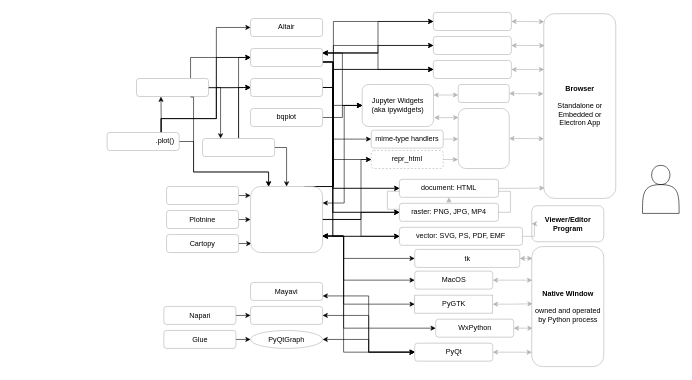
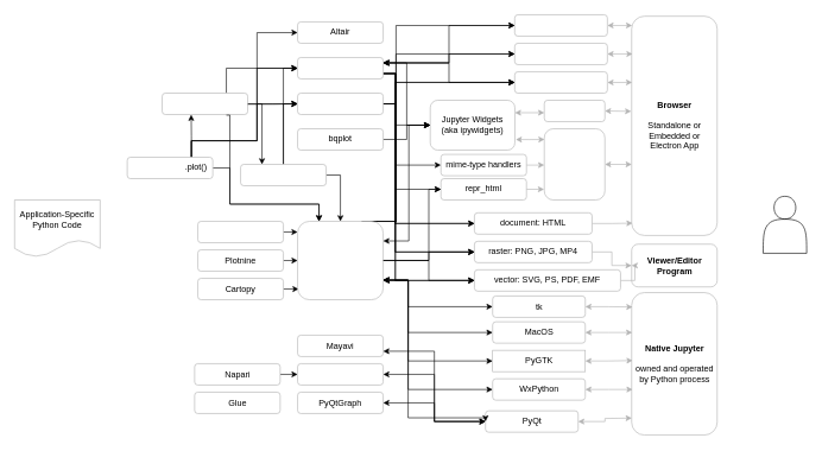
- <mxCell id="4" value="&lt;b&gt;Browser&lt;br&gt;&lt;/b&gt;&lt;br&gt;Standalone or&lt;br&gt;Embedded or Electron App" style="rounded=1;whiteSpace=wrap;html=1;strokeColor=#B3B3B3;" parent="1" vertex="1"><mxGeometry x="905.5" y="22.2" width="120" height="307.8" as="geometry" /></mxCell>
+ <mxCell id="4" value="&lt;b&gt;Browser&lt;br&gt;&lt;/b&gt;&lt;br&gt;Standalone or&lt;br&gt;Embedded or Electron App" style="rounded=1;whiteSpace=wrap;html=1;strokeColor=#B3B3B3;" parent="1" vertex="1"><mxGeometry x="885.5" y="22.2" width="120" height="307.8" as="geometry" /></mxCell>
- <mxCell id="20" value="repr_html" style="rounded=1;whiteSpace=wrap;html=1;strokeColor=#B3B3B3;dashed=1;" parent="1" vertex="1"><mxGeometry x="618" y="250.2" width="120" height="30" as="geometry" /></mxCell>
+ <mxCell id="20" value="repr_html" style="rounded=1;whiteSpace=wrap;html=1;strokeColor=#B3B3B3;" parent="1" vertex="1"><mxGeometry x="618" y="250.2" width="120" height="30" as="geometry" /></mxCell>
+ <mxCell id="77" value="Application-Specific&lt;br&gt;Python Code" style="shape=document;whiteSpace=wrap;html=1;boundedLbl=1;strokeColor=#B3B3B3;" parent="1" vertex="1"><mxGeometry x="20" y="280.2" width="120" height="80" as="geometry" /></mxCell>
- <mxCell id="60" value="" style="edgeStyle=orthogonalEdgeStyle;rounded=0;orthogonalLoop=1;jettySize=auto;html=1;exitX=1;exitY=0.5;exitDx=0;exitDy=0;startArrow=none;startFill=0;endArrow=classic;endFill=1;strokeColor=#B3B3B3;" parent="1" source="61" target="74" edge="1"><mxGeometry relative="1" as="geometry" /></mxCell>
+ <mxCell id="60" value="" style="edgeStyle=orthogonalEdgeStyle;rounded=0;orthogonalLoop=1;jettySize=auto;html=1;exitX=1;exitY=0.5;exitDx=0;exitDy=0;entryX=0;entryY=0.5;entryDx=0;entryDy=0;startArrow=none;startFill=0;endArrow=classic;endFill=1;strokeColor=#B3B3B3;" parent="1" source="61" target="2" edge="1"><mxGeometry relative="1" as="geometry" /></mxCell>
- <mxCell id="118" value="tk" style="rounded=1;whiteSpace=wrap;html=1;strokeColor=#B3B3B3;" parent="1" vertex="1"><mxGeometry x="690.5" y="415" width="175" height="30" as="geometry" /></mxCell>
+ <mxCell id="118" value="tk" style="rounded=1;whiteSpace=wrap;html=1;strokeColor=#B3B3B3;" parent="1" vertex="1"><mxGeometry x="690.5" y="415" width="130" height="30" as="geometry" /></mxCell>
- <mxCell id="3" value="&lt;b&gt;Native Window&lt;/b&gt;&lt;br&gt;&lt;br&gt;owned and operated&lt;br&gt;by Python process" style="rounded=1;whiteSpace=wrap;html=1;strokeColor=#B3B3B3;" parent="1" vertex="1"><mxGeometry x="885.5" y="410.2" width="120" height="200" as="geometry" /></mxCell>
+ <mxCell id="3" value="&lt;b&gt;Native Jupyter&lt;/b&gt;&lt;br&gt;&lt;br&gt;owned and operated&lt;br&gt;by Python process" style="rounded=1;whiteSpace=wrap;html=1;strokeColor=#B3B3B3;" parent="1" vertex="1"><mxGeometry x="885.5" y="410.2" width="120" height="200" as="geometry" /></mxCell>
- <mxCell id="67" value="WxPython" style="rounded=1;whiteSpace=wrap;html=1;strokeColor=#B3B3B3;" parent="1" vertex="1"><mxGeometry x="725.5" y="531.2" width="130" height="30" as="geometry" /></mxCell>
+ <mxCell id="67" value="WxPython" style="rounded=1;whiteSpace=wrap;html=1;strokeColor=#B3B3B3;" parent="1" vertex="1"><mxGeometry x="690.5" y="531.2" width="130" height="30" as="geometry" /></mxCell>
- <mxCell id="103" value="" style="edgeStyle=orthogonalEdgeStyle;rounded=0;orthogonalLoop=1;jettySize=auto;html=1;exitX=1;exitY=0.5;exitDx=0;exitDy=0;entryX=0;entryY=0.5;entryDx=0;entryDy=0;startArrow=none;startFill=0;strokeColor=#000000;" parent="1" source="104" target="57" edge="1"><mxGeometry relative="1" as="geometry" /></mxCell>
- <mxCell id="57" value="PyQtGraph" style="ellipse;whiteSpace=wrap;html=1;strokeColor=#B3B3B3;sketch=0;" parent="1" vertex="1"><mxGeometry x="417" y="550" width="120" height="30" as="geometry" /></mxCell>
+ <mxCell id="57" value="PyQtGraph" style="rounded=1;whiteSpace=wrap;html=1;strokeColor=#B3B3B3;sketch=0;" parent="1" vertex="1"><mxGeometry x="417" y="550" width="120" height="30" as="geometry" /></mxCell>
- <mxCell id="65" value="PyQt" style="rounded=1;whiteSpace=wrap;html=1;strokeColor=#B3B3B3;" parent="1" vertex="1"><mxGeometry x="690.5" y="571.2" width="130" height="30" as="geometry" /></mxCell>
+ <mxCell id="65" value="PyQt" style="rounded=1;whiteSpace=wrap;html=1;strokeColor=#B3B3B3;" parent="1" vertex="1"><mxGeometry x="680.5" y="576.2" width="130" height="30" as="geometry" /></mxCell>
